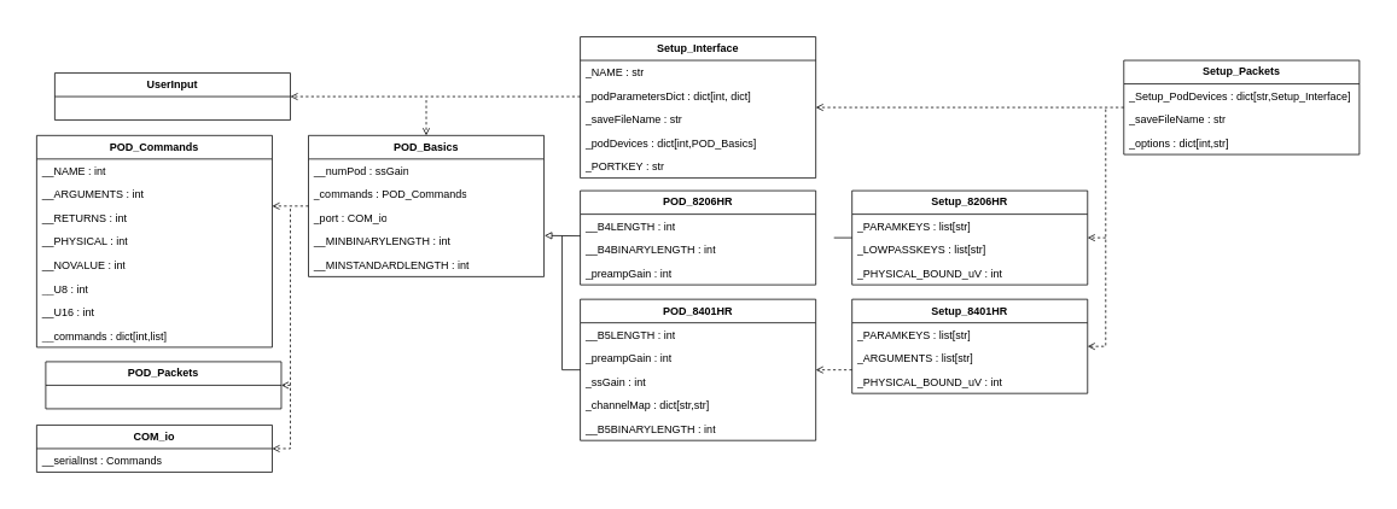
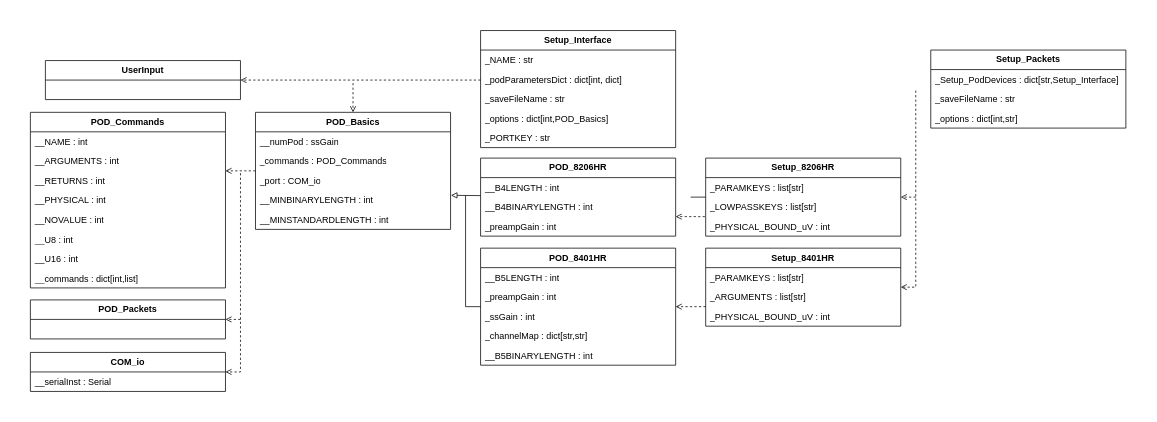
- <mxCell id="41" value="" style="endArrow=open;html=1;rounded=0;dashed=1;endFill=0;" parent="1" source="31" target="35" edge="1"><mxGeometry width="50" height="50" relative="1" as="geometry"><mxPoint x="520" y="439" as="sourcePoint" /><mxPoint x="180" y="329" as="targetPoint" /></mxGeometry></mxCell>
- <mxCell id="39" value="_podDevices : dict[int,POD_Basics]" style="text;strokeColor=none;fillColor=none;align=left;verticalAlign=top;spacingLeft=4;spacingRight=4;overflow=hidden;rotatable=0;points=[[0,0.5],[1,0.5]];portConstraint=eastwest;whiteSpace=wrap;html=1;" parent="35" vertex="1"><mxGeometry y="104" width="260" height="26" as="geometry" /></mxCell>
+ <mxCell id="39" value="_options : dict[int,POD_Basics]" style="text;strokeColor=none;fillColor=none;align=left;verticalAlign=top;spacingLeft=4;spacingRight=4;overflow=hidden;rotatable=0;points=[[0,0.5],[1,0.5]];portConstraint=eastwest;whiteSpace=wrap;html=1;" parent="35" vertex="1"><mxGeometry y="104" width="260" height="26" as="geometry" /></mxCell>
+ <mxCell id="60" value="" style="endArrow=open;html=1;rounded=0;dashed=1;endFill=0;exitX=-0.004;exitY=1;exitDx=0;exitDy=0;entryX=1;entryY=0.75;entryDx=0;entryDy=0;exitPerimeter=0;" parent="1" source="29" target="44" edge="1"><mxGeometry width="50" height="50" relative="1" as="geometry"><mxPoint x="350" y="237" as="sourcePoint" /><mxPoint x="900" y="253" as="targetPoint" /></mxGeometry></mxCell>
- <mxCell id="24" value="&lt;b&gt;POD_Packets&lt;/b&gt;" style="swimlane;fontStyle=0;childLayout=stackLayout;horizontal=1;startSize=26;fillColor=none;horizontalStack=0;resizeParent=1;resizeParentMax=0;resizeLast=0;collapsible=1;marginBottom=0;whiteSpace=wrap;html=1;" parent="1" vertex="1"><mxGeometry x="50" y="399" width="260" height="52" as="geometry" /></mxCell>
+ <mxCell id="24" value="&lt;b&gt;POD_Packets&lt;/b&gt;" style="swimlane;fontStyle=0;childLayout=stackLayout;horizontal=1;startSize=26;fillColor=none;horizontalStack=0;resizeParent=1;resizeParentMax=0;resizeLast=0;collapsible=1;marginBottom=0;whiteSpace=wrap;html=1;" parent="1" vertex="1"><mxGeometry x="40" y="399" width="260" height="52" as="geometry" /></mxCell>
- <mxCell id="26" value="__serialInst :&amp;nbsp;Commands" style="text;strokeColor=none;fillColor=none;align=left;verticalAlign=top;spacingLeft=4;spacingRight=4;overflow=hidden;rotatable=0;points=[[0,0.5],[1,0.5]];portConstraint=eastwest;whiteSpace=wrap;html=1;shadow=1;" parent="25" vertex="1"><mxGeometry y="26" width="260" height="26" as="geometry" /></mxCell>
+ <mxCell id="26" value="__serialInst :&amp;nbsp;Serial" style="text;strokeColor=none;fillColor=none;align=left;verticalAlign=top;spacingLeft=4;spacingRight=4;overflow=hidden;rotatable=0;points=[[0,0.5],[1,0.5]];portConstraint=eastwest;whiteSpace=wrap;html=1;shadow=1;" parent="25" vertex="1"><mxGeometry y="26" width="260" height="26" as="geometry" /></mxCell>
